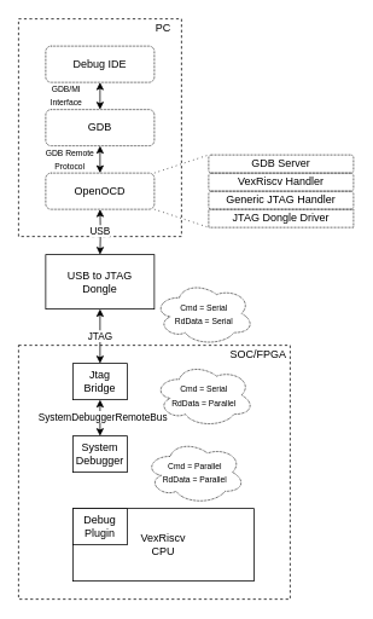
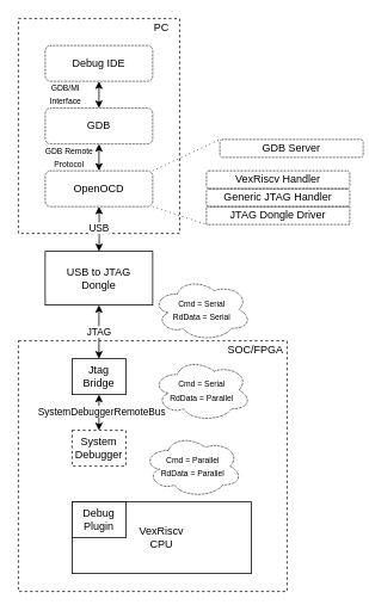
- <mxCell id="24" value="GDB Server" style="rounded=1;whiteSpace=wrap;html=1;dashed=1;dashPattern=1 1;fillColor=none;" vertex="1" parent="1"><mxGeometry x="230" y="170" width="160" height="20" as="geometry" /></mxCell>
+ <mxCell id="24" value="GDB Server" style="rounded=1;whiteSpace=wrap;html=1;dashed=1;dashPattern=1 1;fillColor=none;" vertex="1" parent="1"><mxGeometry x="245" y="155" width="160" height="20" as="geometry" /></mxCell>
- <mxCell id="5" value="System&lt;br&gt;Debugger" style="rounded=0;whiteSpace=wrap;html=1;" vertex="1" parent="1"><mxGeometry x="80" y="480" width="60" height="40" as="geometry" /></mxCell>
+ <mxCell id="5" value="System&lt;br&gt;Debugger" style="rounded=0;whiteSpace=wrap;html=1;dashed=1;" vertex="1" parent="1"><mxGeometry x="80" y="480" width="60" height="40" as="geometry" /></mxCell>
